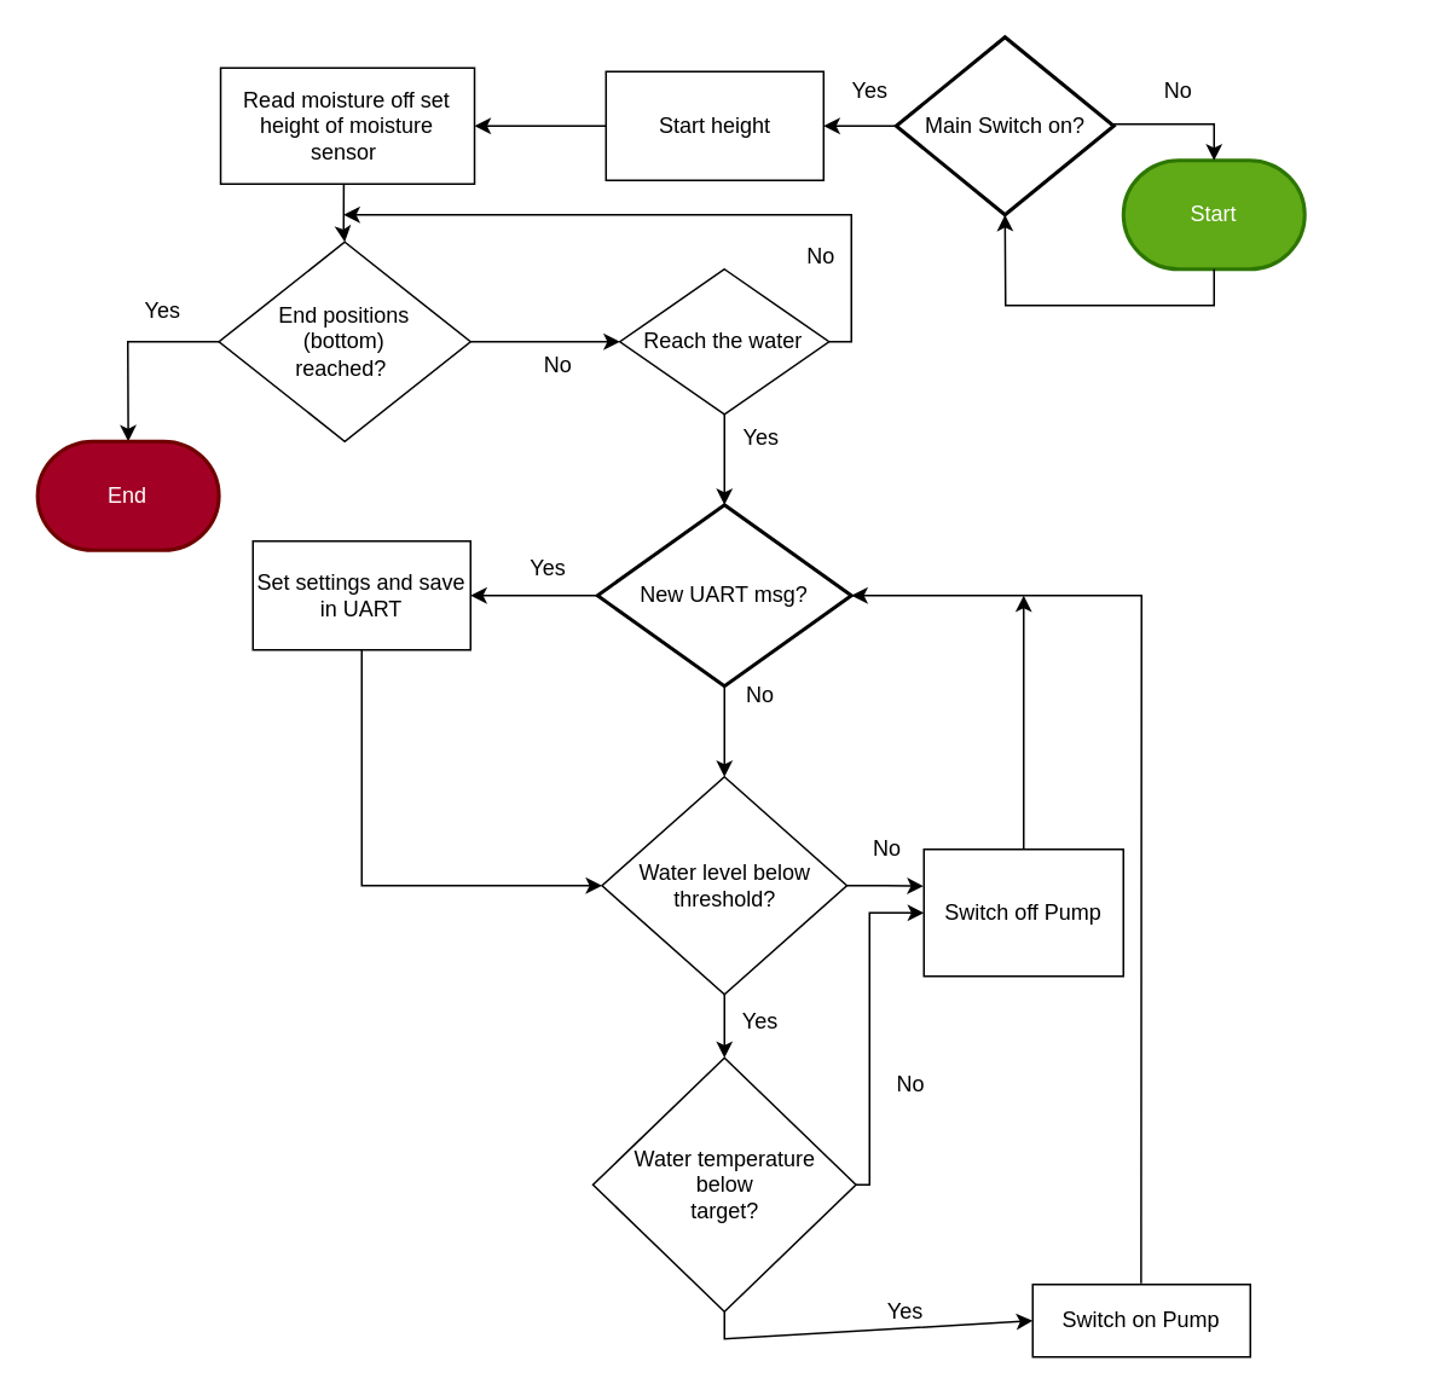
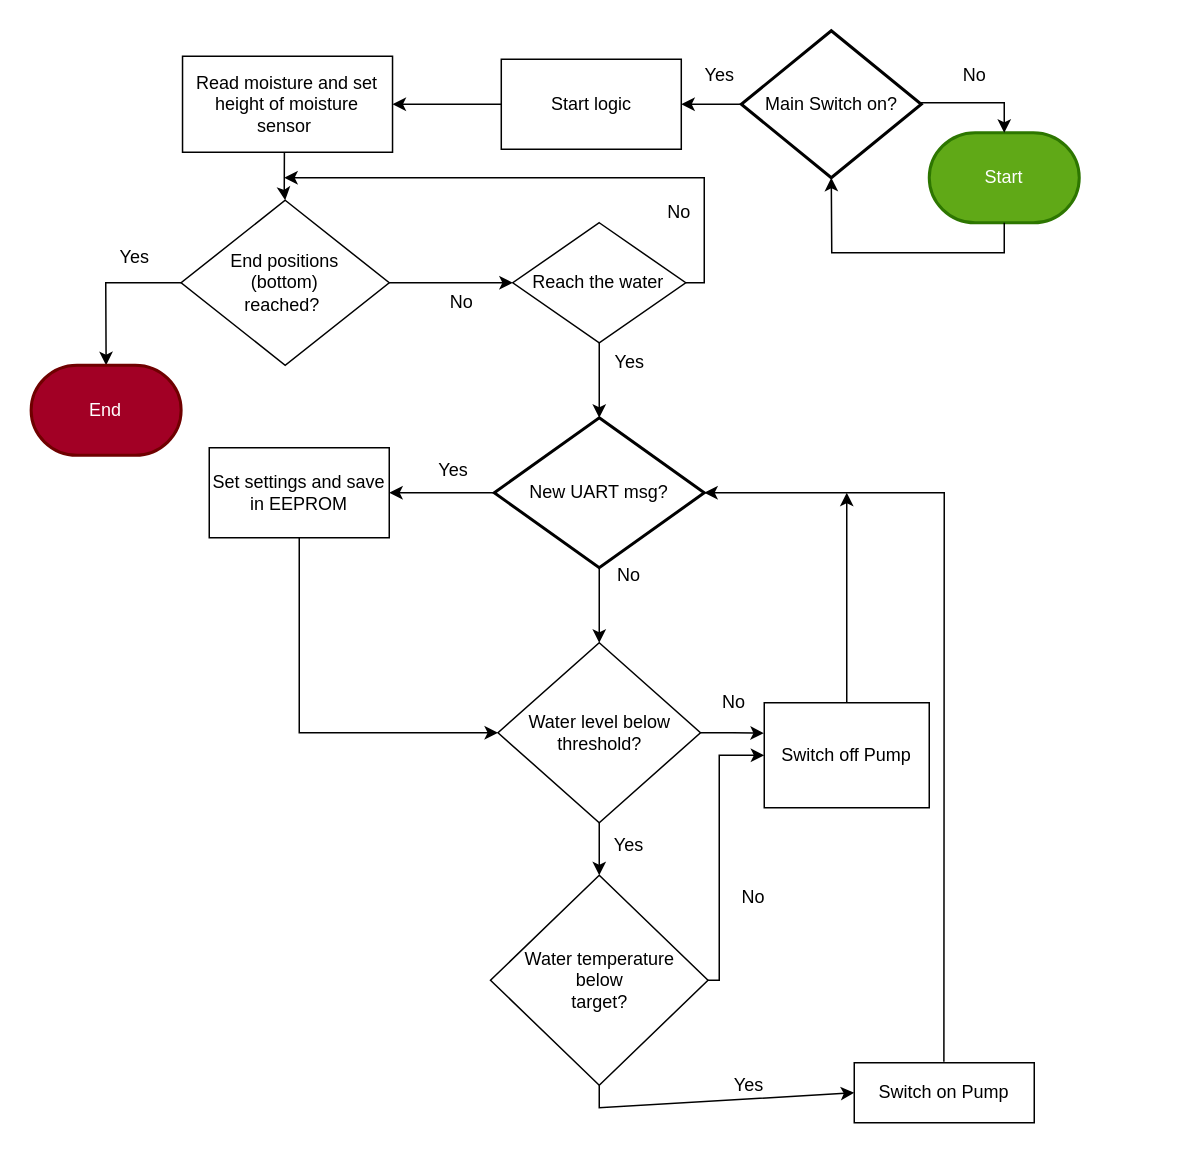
- <mxCell id="11" value="Read moisture off set height of moisture sensor&amp;nbsp;" style="rounded=0;whiteSpace=wrap;html=1;" parent="1" vertex="1"><mxGeometry x="121.19" y="37" width="140" height="64" as="geometry" /></mxCell>
+ <mxCell id="11" value="Read moisture and set height of moisture sensor&amp;nbsp;" style="rounded=0;whiteSpace=wrap;html=1;" parent="1" vertex="1"><mxGeometry x="121.19" y="37" width="140" height="64" as="geometry" /></mxCell>
- <mxCell id="6" value="Start height" style="rounded=0;whiteSpace=wrap;html=1;" parent="1" vertex="1"><mxGeometry x="333.69" y="39" width="120" height="60" as="geometry" /></mxCell>
+ <mxCell id="6" value="Start logic" style="rounded=0;whiteSpace=wrap;html=1;" parent="1" vertex="1"><mxGeometry x="333.69" y="39" width="120" height="60" as="geometry" /></mxCell>
- <mxCell id="10" value="Set settings and save in UART" style="rounded=0;whiteSpace=wrap;html=1;" parent="1" vertex="1"><mxGeometry x="139" y="298" width="120" height="60" as="geometry" /></mxCell>
+ <mxCell id="10" value="Set settings and save in EEPROM" style="rounded=0;whiteSpace=wrap;html=1;" parent="1" vertex="1"><mxGeometry x="139" y="298" width="120" height="60" as="geometry" /></mxCell>
